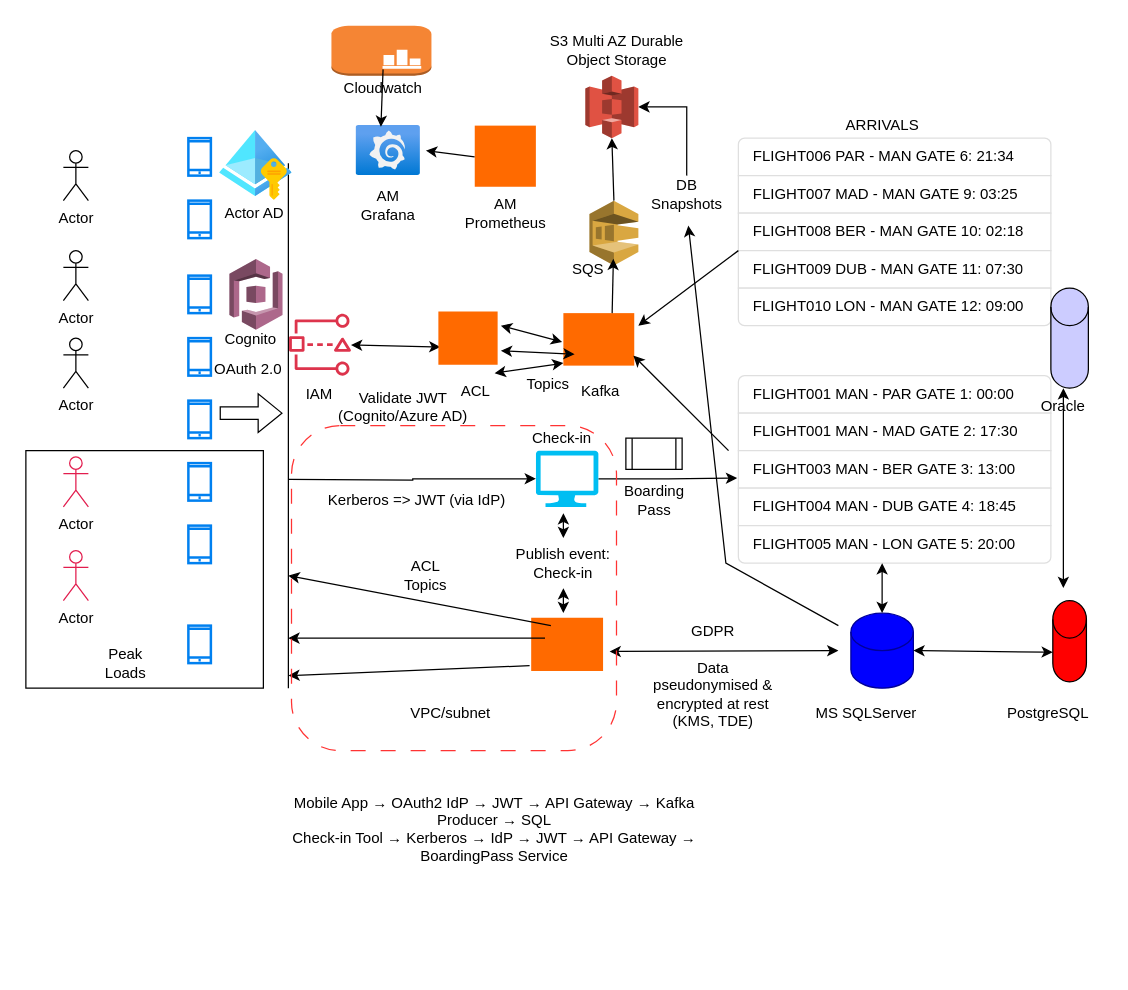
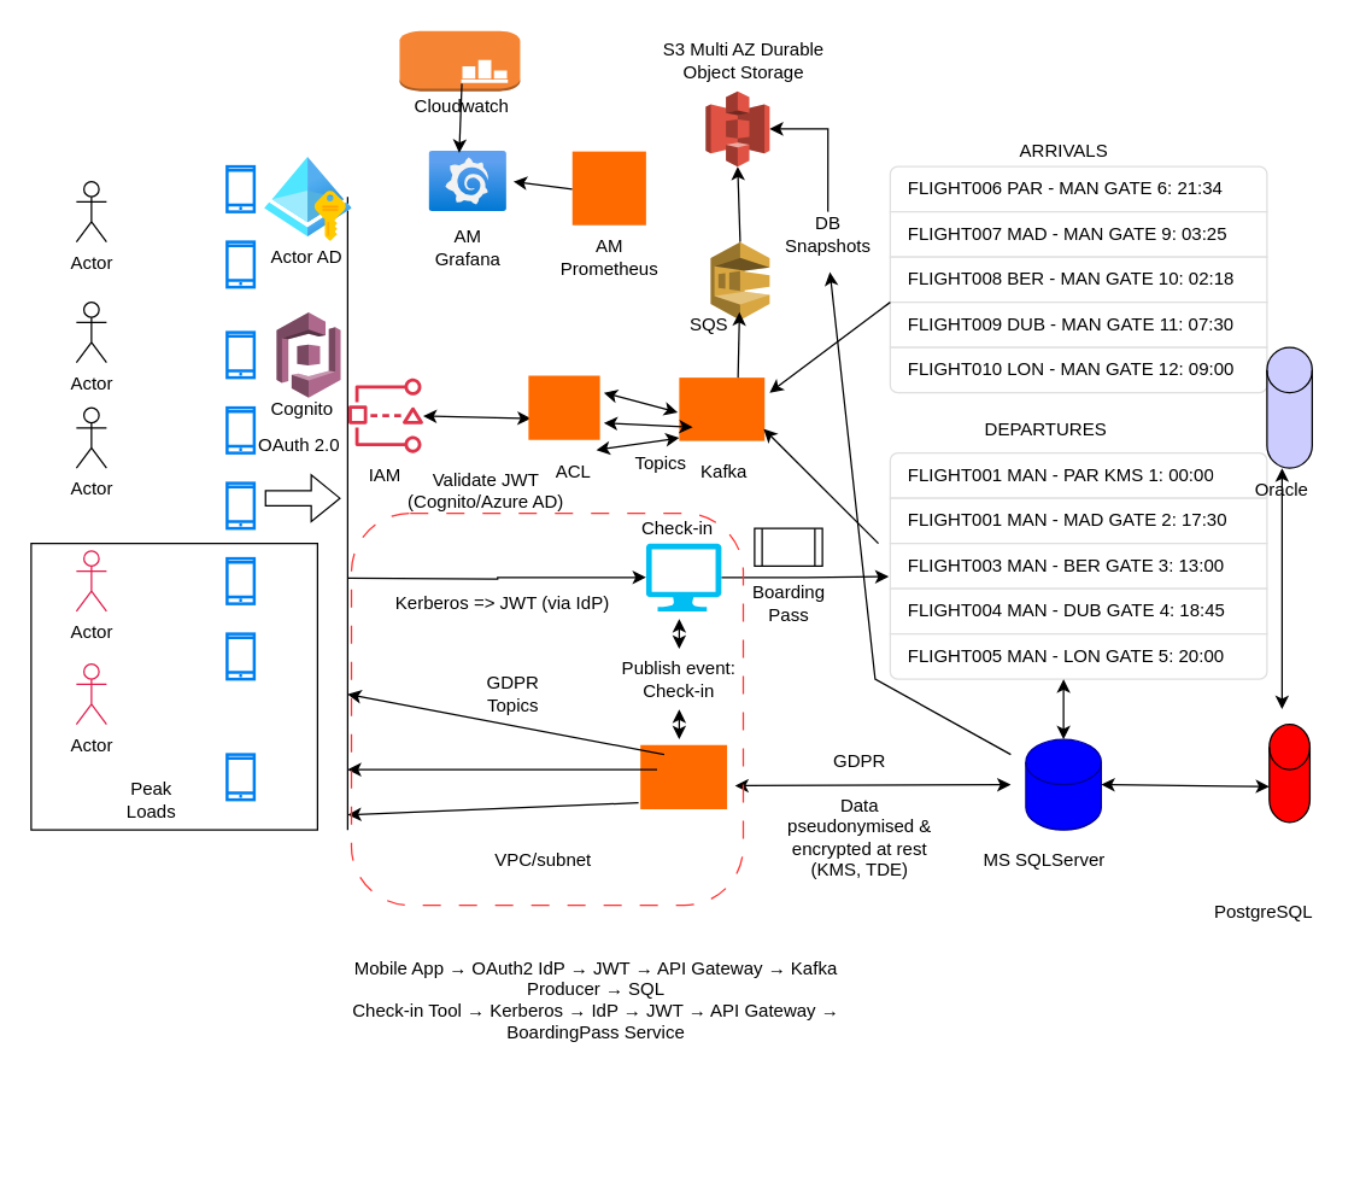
+ <mxCell id="15" value="DEPARTURES" style="text;html=1;align=center;verticalAlign=middle;resizable=0;points=[];autosize=1;strokeColor=none;fillColor=none;" parent="1" vertex="1"><mxGeometry x="642.5" y="270" width="100" height="30" as="geometry" /></mxCell>
- <mxCell id="4" value="FLIGHT001 MAN - PAR GATE 1: 00:00" style="text;strokeColor=#DFDFDF;fillColor=#FFFFFF;align=left;verticalAlign=middle;spacingLeft=10;spacingRight=10;overflow=hidden;points=[[0,0.5],[1,0.5]];portConstraint=eastwest;rotatable=0;whiteSpace=wrap;html=1;shape=mxgraph.bootstrap.topButton;rSize=5;fontColor=#000000;" parent="3" vertex="1"><mxGeometry width="250" height="30" as="geometry" /></mxCell>
+ <mxCell id="4" value="FLIGHT001 MAN - PAR KMS 1: 00:00" style="text;strokeColor=#DFDFDF;fillColor=#FFFFFF;align=left;verticalAlign=middle;spacingLeft=10;spacingRight=10;overflow=hidden;points=[[0,0.5],[1,0.5]];portConstraint=eastwest;rotatable=0;whiteSpace=wrap;html=1;shape=mxgraph.bootstrap.topButton;rSize=5;fontColor=#000000;" parent="3" vertex="1"><mxGeometry width="250" height="30" as="geometry" /></mxCell>
- <mxCell id="70" value="ACL Topics" style="text;html=1;align=center;verticalAlign=middle;whiteSpace=wrap;rounded=0;" parent="1" vertex="1"><mxGeometry x="310" y="445" width="60" height="30" as="geometry" /></mxCell>
+ <mxCell id="70" value="GDPR Topics" style="text;html=1;align=center;verticalAlign=middle;whiteSpace=wrap;rounded=0;" parent="1" vertex="1"><mxGeometry x="310" y="445" width="60" height="30" as="geometry" /></mxCell>
- <mxCell id="39" value="PostgreSQL" style="text;html=1;align=center;verticalAlign=middle;whiteSpace=wrap;rounded=0;" parent="1" vertex="1"><mxGeometry x="808.44" y="555" width="60" height="30" as="geometry" /></mxCell>
+ <mxCell id="39" value="PostgreSQL" style="text;html=1;align=center;verticalAlign=middle;whiteSpace=wrap;rounded=0;" parent="1" vertex="1"><mxGeometry x="808.44" y="590" width="60" height="30" as="geometry" /></mxCell>
